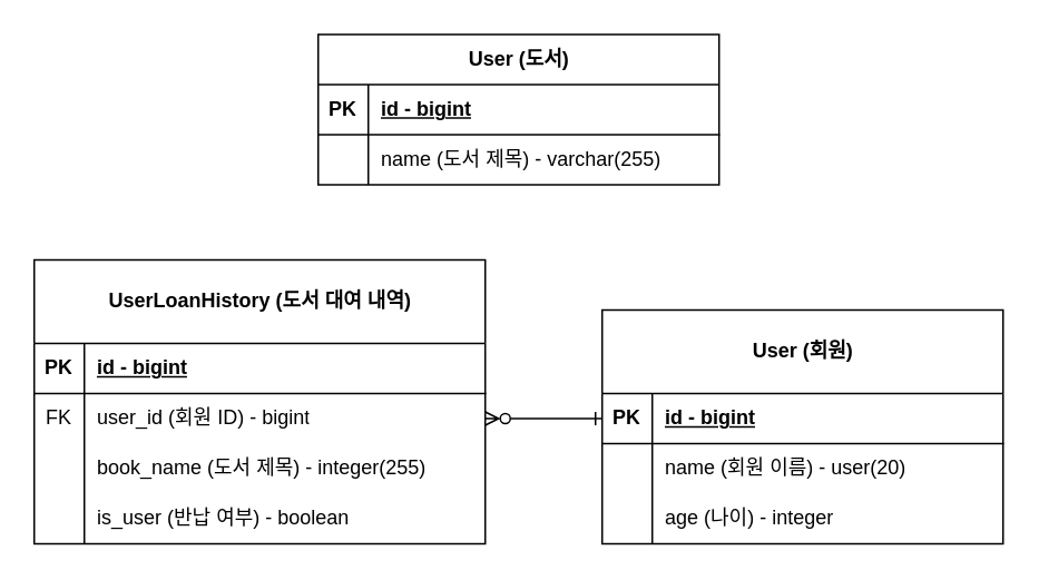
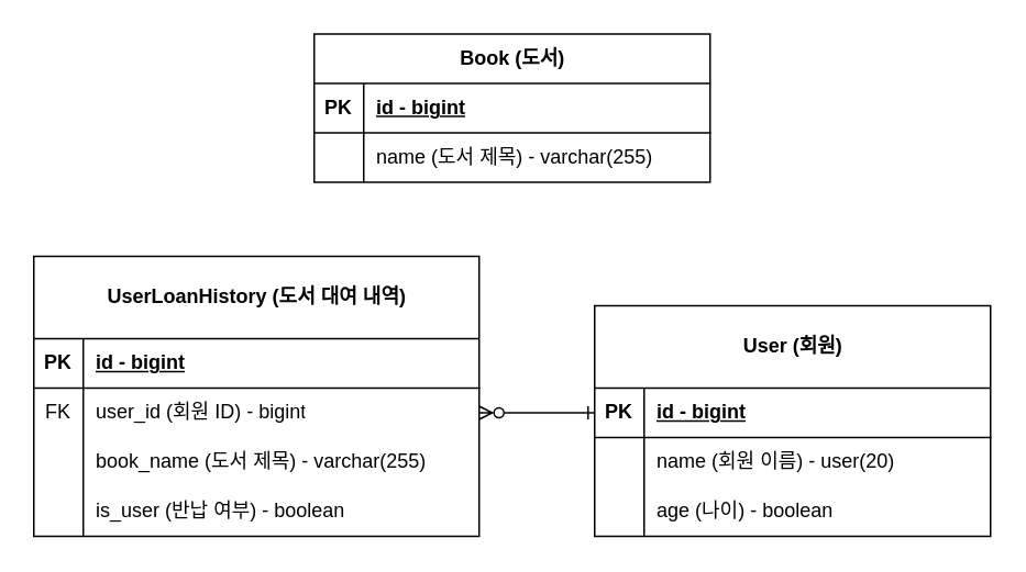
- <mxCell id="2" value="User (도서)" style="shape=table;startSize=30;container=1;collapsible=1;childLayout=tableLayout;fixedRows=1;rowLines=0;fontStyle=1;align=center;resizeLast=1;html=1;" vertex="1" parent="1"><mxGeometry x="190" y="20" width="240" height="90" as="geometry" /></mxCell>
+ <mxCell id="2" value="Book (도서)" style="shape=table;startSize=30;container=1;collapsible=1;childLayout=tableLayout;fixedRows=1;rowLines=0;fontStyle=1;align=center;resizeLast=1;html=1;" vertex="1" parent="1"><mxGeometry x="190" y="20" width="240" height="90" as="geometry" /></mxCell>
- <mxCell id="28" value="book_name (도서 제목) - integer(255)" style="shape=partialRectangle;connectable=0;fillColor=none;top=0;left=0;bottom=0;right=0;align=left;spacingLeft=6;overflow=hidden;whiteSpace=wrap;html=1;" vertex="1" parent="26"><mxGeometry x="30" width="240" height="30" as="geometry"><mxRectangle width="240" height="30" as="alternateBounds" /></mxGeometry></mxCell>
+ <mxCell id="28" value="book_name (도서 제목) - varchar(255)" style="shape=partialRectangle;connectable=0;fillColor=none;top=0;left=0;bottom=0;right=0;align=left;spacingLeft=6;overflow=hidden;whiteSpace=wrap;html=1;" vertex="1" parent="26"><mxGeometry x="30" width="240" height="30" as="geometry"><mxRectangle width="240" height="30" as="alternateBounds" /></mxGeometry></mxCell>
- <mxCell id="18" value="age (나이) - integer" style="shape=partialRectangle;connectable=0;fillColor=none;top=0;left=0;bottom=0;right=0;align=left;spacingLeft=6;overflow=hidden;whiteSpace=wrap;html=1;" vertex="1" parent="16"><mxGeometry x="30" width="210" height="30" as="geometry"><mxRectangle width="210" height="30" as="alternateBounds" /></mxGeometry></mxCell>
+ <mxCell id="18" value="age (나이) - boolean" style="shape=partialRectangle;connectable=0;fillColor=none;top=0;left=0;bottom=0;right=0;align=left;spacingLeft=6;overflow=hidden;whiteSpace=wrap;html=1;" vertex="1" parent="16"><mxGeometry x="30" width="210" height="30" as="geometry"><mxRectangle width="210" height="30" as="alternateBounds" /></mxGeometry></mxCell>
